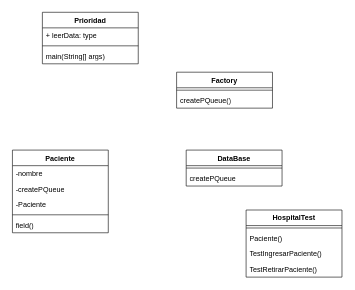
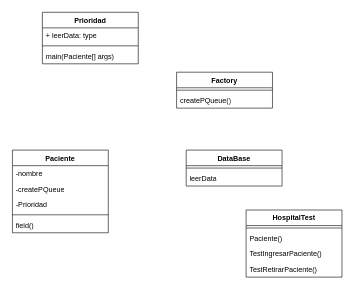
- <mxCell id="11" value="main(String[] args)" style="text;strokeColor=none;fillColor=none;align=left;verticalAlign=top;spacingLeft=4;spacingRight=4;overflow=hidden;rotatable=0;points=[[0,0.5],[1,0.5]];portConstraint=eastwest;whiteSpace=wrap;html=1;" vertex="1" parent="8"><mxGeometry y="60" width="160" height="26" as="geometry" /></mxCell>
+ <mxCell id="11" value="main(Paciente[] args)" style="text;strokeColor=none;fillColor=none;align=left;verticalAlign=top;spacingLeft=4;spacingRight=4;overflow=hidden;rotatable=0;points=[[0,0.5],[1,0.5]];portConstraint=eastwest;whiteSpace=wrap;html=1;" vertex="1" parent="8"><mxGeometry y="60" width="160" height="26" as="geometry" /></mxCell>
- <mxCell id="4" value="createPQueue" style="text;strokeColor=none;fillColor=none;align=left;verticalAlign=top;spacingLeft=4;spacingRight=4;overflow=hidden;rotatable=0;points=[[0,0.5],[1,0.5]];portConstraint=eastwest;whiteSpace=wrap;html=1;" vertex="1" parent="2"><mxGeometry y="34" width="160" height="26" as="geometry" /></mxCell>
+ <mxCell id="4" value="leerData" style="text;strokeColor=none;fillColor=none;align=left;verticalAlign=top;spacingLeft=4;spacingRight=4;overflow=hidden;rotatable=0;points=[[0,0.5],[1,0.5]];portConstraint=eastwest;whiteSpace=wrap;html=1;" vertex="1" parent="2"><mxGeometry y="34" width="160" height="26" as="geometry" /></mxCell>
- <mxCell id="15" value="-Paciente" style="text;strokeColor=none;fillColor=none;align=left;verticalAlign=top;spacingLeft=4;spacingRight=4;overflow=hidden;rotatable=0;points=[[0,0.5],[1,0.5]];portConstraint=eastwest;whiteSpace=wrap;html=1;" vertex="1" parent="12"><mxGeometry y="78" width="160" height="26" as="geometry" /></mxCell>
+ <mxCell id="15" value="-Prioridad" style="text;strokeColor=none;fillColor=none;align=left;verticalAlign=top;spacingLeft=4;spacingRight=4;overflow=hidden;rotatable=0;points=[[0,0.5],[1,0.5]];portConstraint=eastwest;whiteSpace=wrap;html=1;" vertex="1" parent="12"><mxGeometry y="78" width="160" height="26" as="geometry" /></mxCell>
